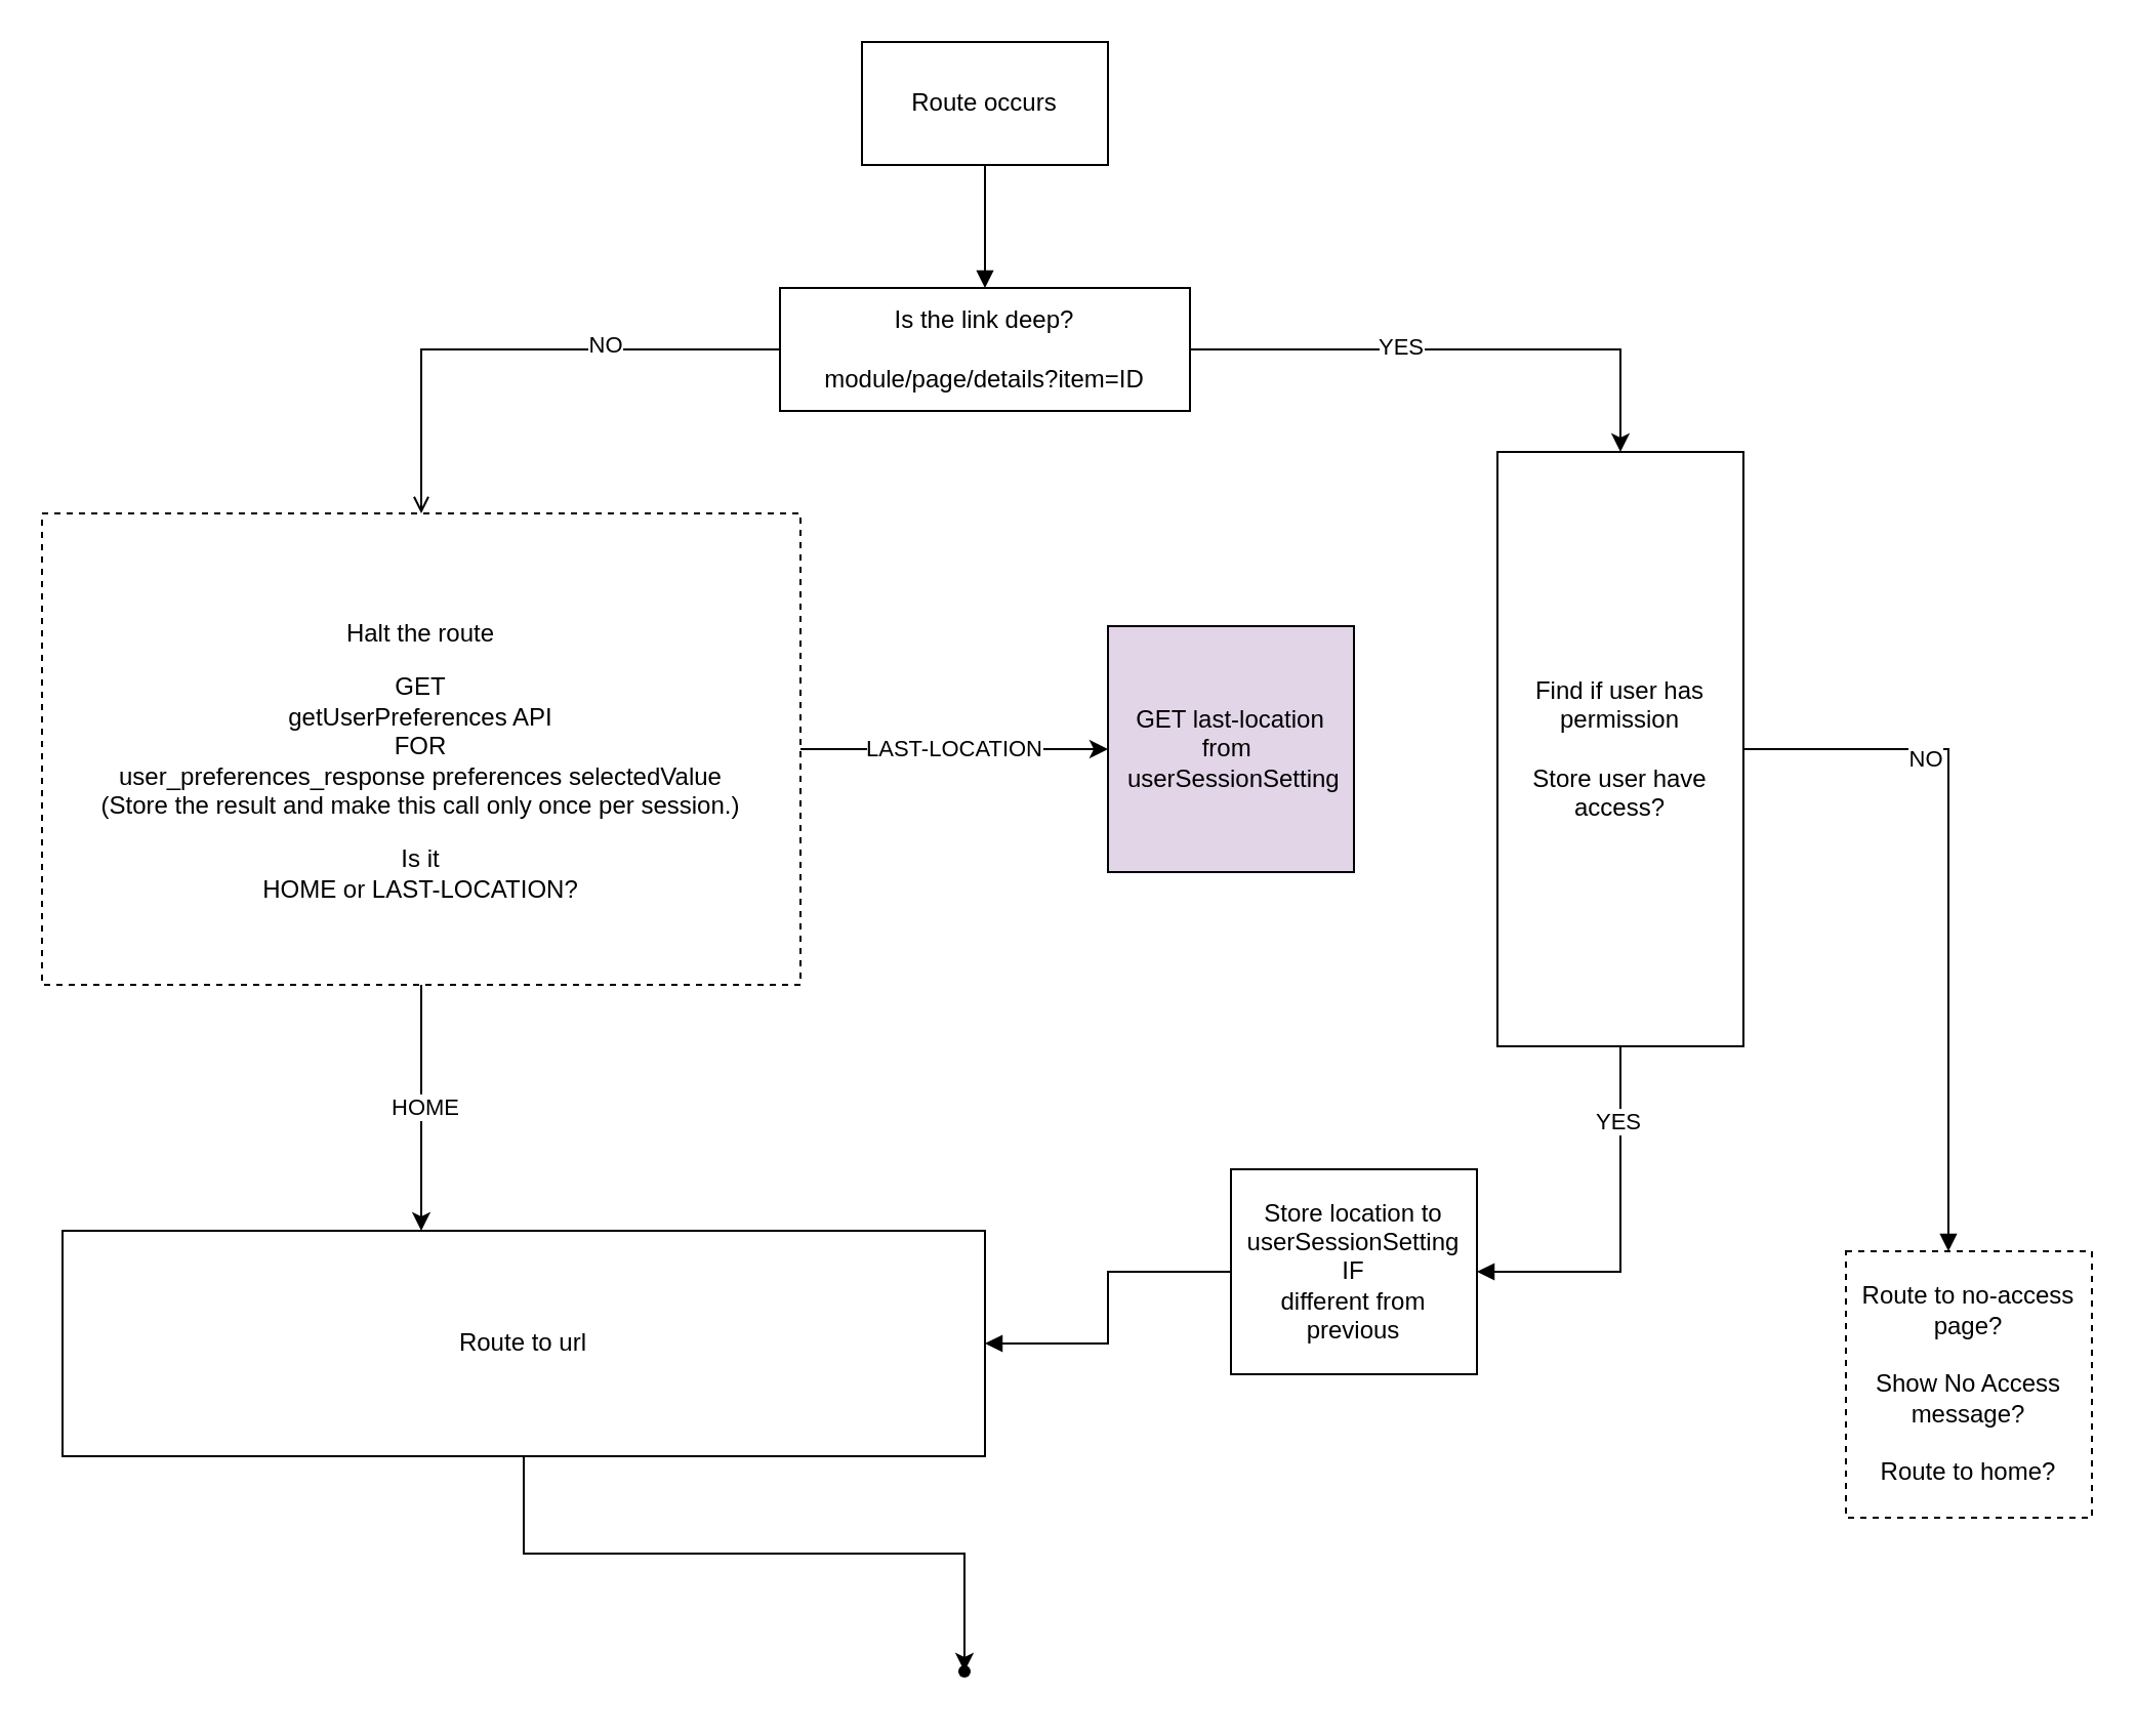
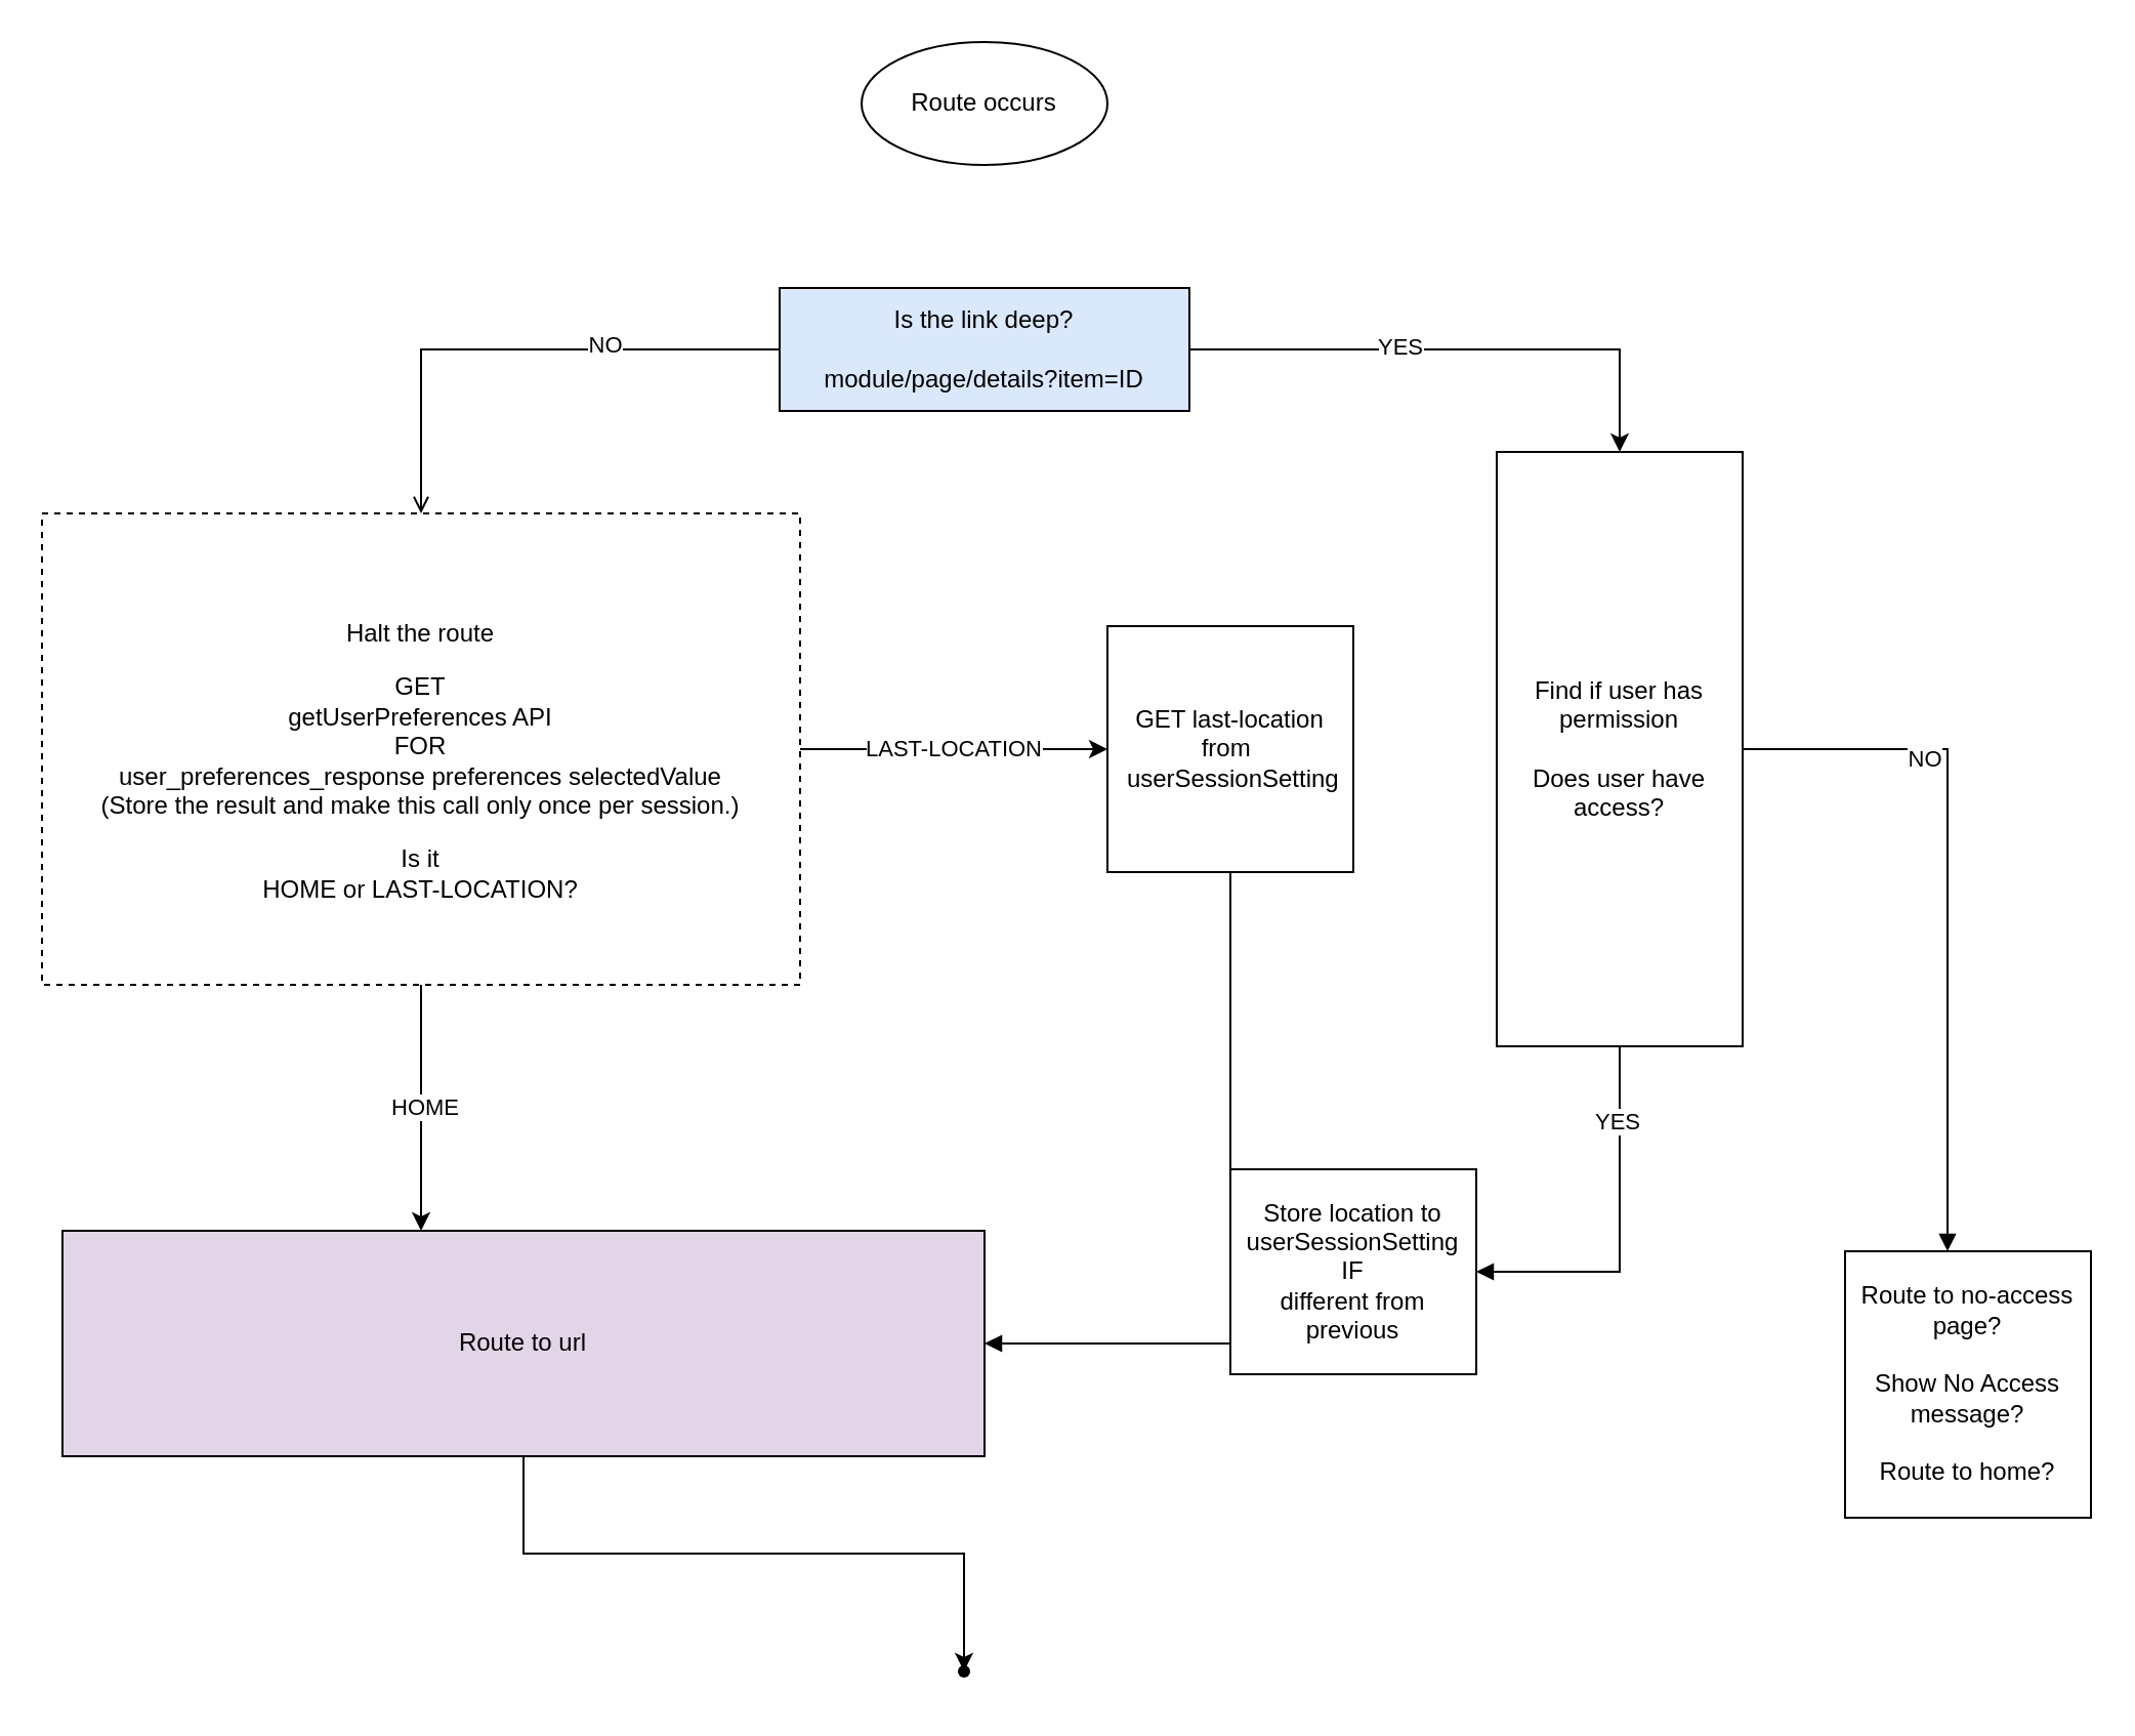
- <mxCell id="19" value="Route occurs" style="whiteSpace=wrap;html=1;rounded=0;" parent="1" vertex="1"><mxGeometry x="420" y="20" width="120" height="60" as="geometry" /></mxCell>
+ <mxCell id="19" value="Route occurs" style="ellipse;whiteSpace=wrap;html=1;" parent="1" vertex="1"><mxGeometry x="420" y="20" width="120" height="60" as="geometry" /></mxCell>
- <mxCell id="6" value="" style="rounded=0;orthogonalLoop=1;jettySize=auto;html=1;endArrow=none;startFill=1;startArrow=block;" parent="1" source="7" target="19" edge="1"><mxGeometry relative="1" as="geometry" /></mxCell>
- <mxCell id="7" value="Is the link deep?&lt;br&gt;&lt;br&gt;module/page/details?item=ID" style="rounded=0;whiteSpace=wrap;html=1;" parent="1" vertex="1"><mxGeometry x="380" y="140" width="200" height="60" as="geometry" /></mxCell>
+ <mxCell id="7" value="Is the link deep?&lt;br&gt;&lt;br&gt;module/page/details?item=ID" style="rounded=0;whiteSpace=wrap;html=1;fillColor=#dae8fc;" parent="1" vertex="1"><mxGeometry x="380" y="140" width="200" height="60" as="geometry" /></mxCell>
- <mxCell id="24" value="GET last-location from&amp;nbsp;&lt;br&gt;&amp;nbsp;userSessionSetting" style="whiteSpace=wrap;html=1;aspect=fixed;fillColor=#e1d5e7;" vertex="1" parent="1"><mxGeometry x="540" y="305" width="120" height="120" as="geometry" /></mxCell>
+ <mxCell id="24" value="GET last-location from&amp;nbsp;&lt;br&gt;&amp;nbsp;userSessionSetting" style="whiteSpace=wrap;html=1;aspect=fixed;" vertex="1" parent="1"><mxGeometry x="540" y="305" width="120" height="120" as="geometry" /></mxCell>
- <mxCell id="16" value="&lt;div&gt;Find if user has permission&lt;/div&gt;&lt;div&gt;&lt;br&gt;&lt;/div&gt;&lt;div&gt;Store user have access?&lt;/div&gt;" style="whiteSpace=wrap;html=1;rounded=0;" parent="1" vertex="1"><mxGeometry x="730" y="220" width="120" height="290" as="geometry" /></mxCell>
+ <mxCell id="16" value="&lt;div&gt;Find if user has permission&lt;/div&gt;&lt;div&gt;&lt;br&gt;&lt;/div&gt;&lt;div&gt;Does user have access?&lt;/div&gt;" style="whiteSpace=wrap;html=1;rounded=0;" parent="1" vertex="1"><mxGeometry x="730" y="220" width="120" height="290" as="geometry" /></mxCell>
- <mxCell id="23" value="" style="endArrow=none;html=1;rounded=0;startArrow=block;startFill=1;edgeStyle=orthogonalEdgeStyle;" parent="1" source="9" target="22" edge="1"><mxGeometry width="50" height="50" relative="1" as="geometry"><mxPoint x="450" y="500" as="sourcePoint" /><mxPoint x="500" y="450" as="targetPoint" /></mxGeometry></mxCell>
+ <mxCell id="23" value="" style="endArrow=none;html=1;rounded=0;startArrow=block;startFill=1;edgeStyle=orthogonalEdgeStyle;" parent="1" source="9" target="24" edge="1"><mxGeometry width="50" height="50" relative="1" as="geometry"><mxPoint x="450" y="500" as="sourcePoint" /><mxPoint x="500" y="450" as="targetPoint" /></mxGeometry></mxCell>
- <mxCell id="9" value="Route to url" style="rounded=0;whiteSpace=wrap;html=1;" parent="1" vertex="1"><mxGeometry x="30" y="600" width="450" height="110" as="geometry" /></mxCell>
+ <mxCell id="9" value="Route to url" style="rounded=0;whiteSpace=wrap;html=1;fillColor=#e1d5e7;" parent="1" vertex="1"><mxGeometry x="30" y="600" width="450" height="110" as="geometry" /></mxCell>
- <mxCell id="20" value="Route to no-access page?&lt;div&gt;&lt;br&gt;Show No Access message?&lt;div&gt;&lt;br&gt;&lt;/div&gt;&lt;div&gt;Route to home?&lt;/div&gt;&lt;/div&gt;" style="whiteSpace=wrap;html=1;rounded=0;dashed=1;" parent="1" vertex="1"><mxGeometry x="900" y="610" width="120" height="130" as="geometry" /></mxCell>
+ <mxCell id="20" value="Route to no-access page?&lt;div&gt;&lt;br&gt;Show No Access message?&lt;div&gt;&lt;br&gt;&lt;/div&gt;&lt;div&gt;Route to home?&lt;/div&gt;&lt;/div&gt;" style="whiteSpace=wrap;html=1;rounded=0;" parent="1" vertex="1"><mxGeometry x="900" y="610" width="120" height="130" as="geometry" /></mxCell>
